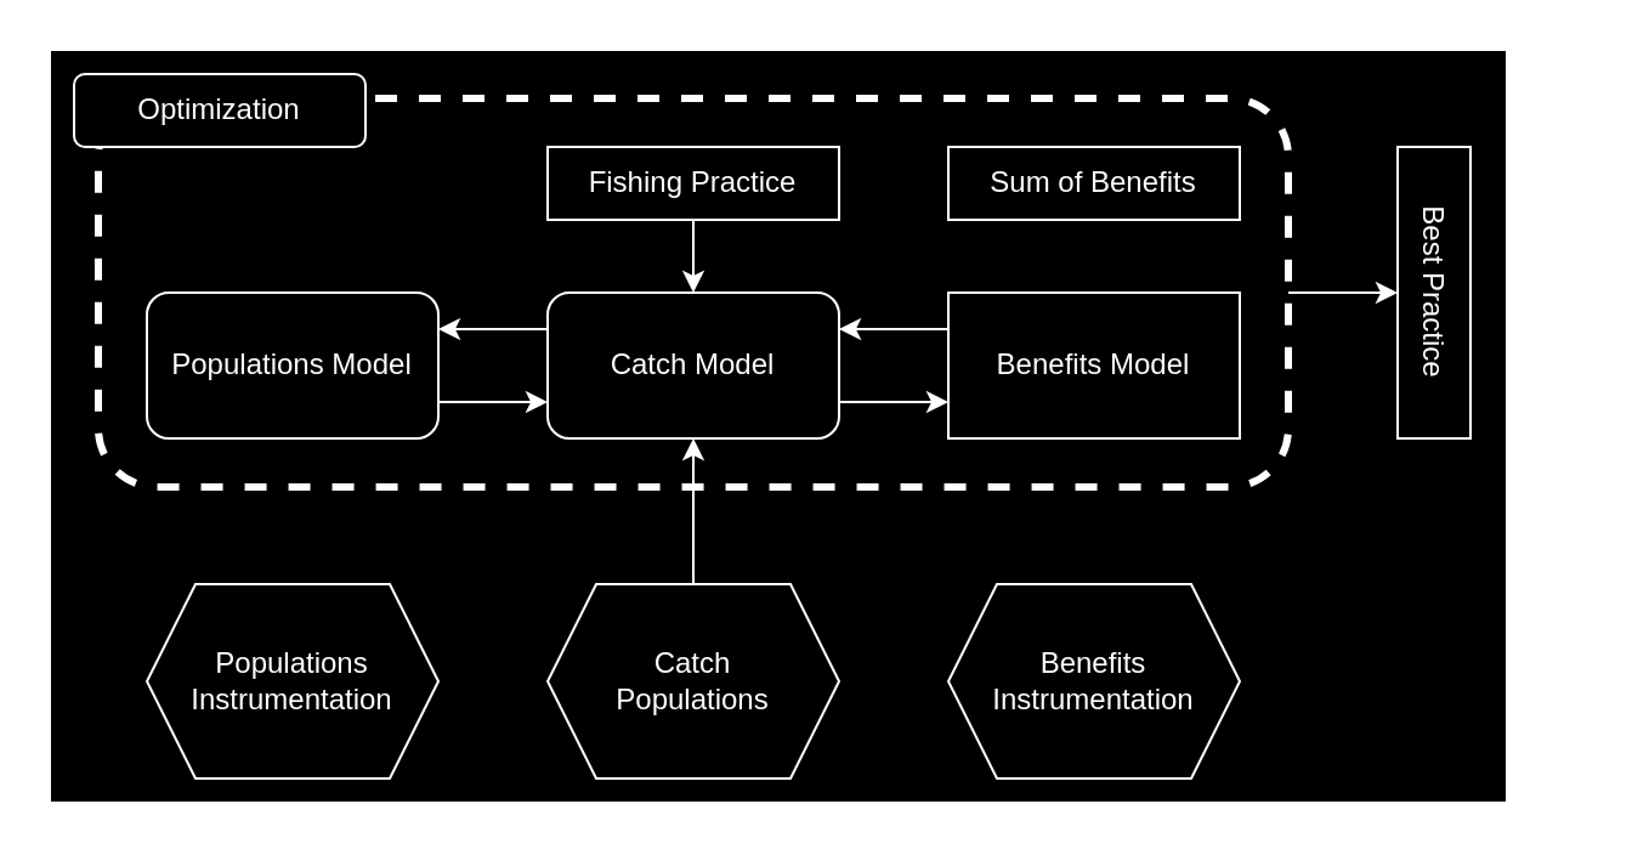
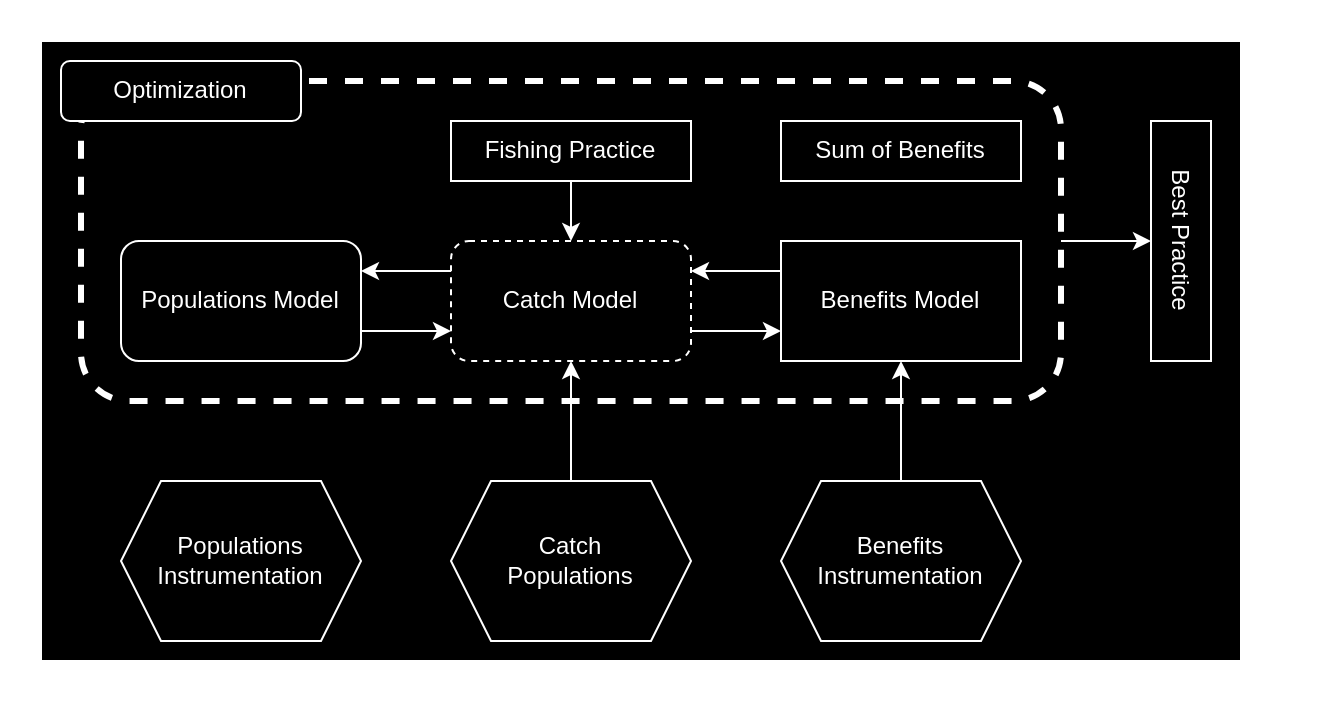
- <mxCell id="9" value="Catch Model" style="rounded=1;whiteSpace=wrap;html=1;strokeColor=#FFFFFF;fontColor=#FFFFFF;fillColor=#000000;" vertex="1" parent="1"><mxGeometry x="225" y="120" width="120" height="60" as="geometry" /></mxCell>
+ <mxCell id="9" value="Catch Model" style="rounded=1;whiteSpace=wrap;html=1;strokeColor=#FFFFFF;fontColor=#FFFFFF;fillColor=#000000;dashed=1;" vertex="1" parent="1"><mxGeometry x="225" y="120" width="120" height="60" as="geometry" /></mxCell>
+ <mxCell id="17" style="edgeStyle=orthogonalEdgeStyle;rounded=0;orthogonalLoop=1;jettySize=auto;html=1;exitX=0.5;exitY=0;exitDx=0;exitDy=0;entryX=0.5;entryY=1;entryDx=0;entryDy=0;strokeColor=#FFFFFF;fontColor=#FFFFFF;" edge="1" parent="1" source="18" target="11"><mxGeometry relative="1" as="geometry" /></mxCell>
